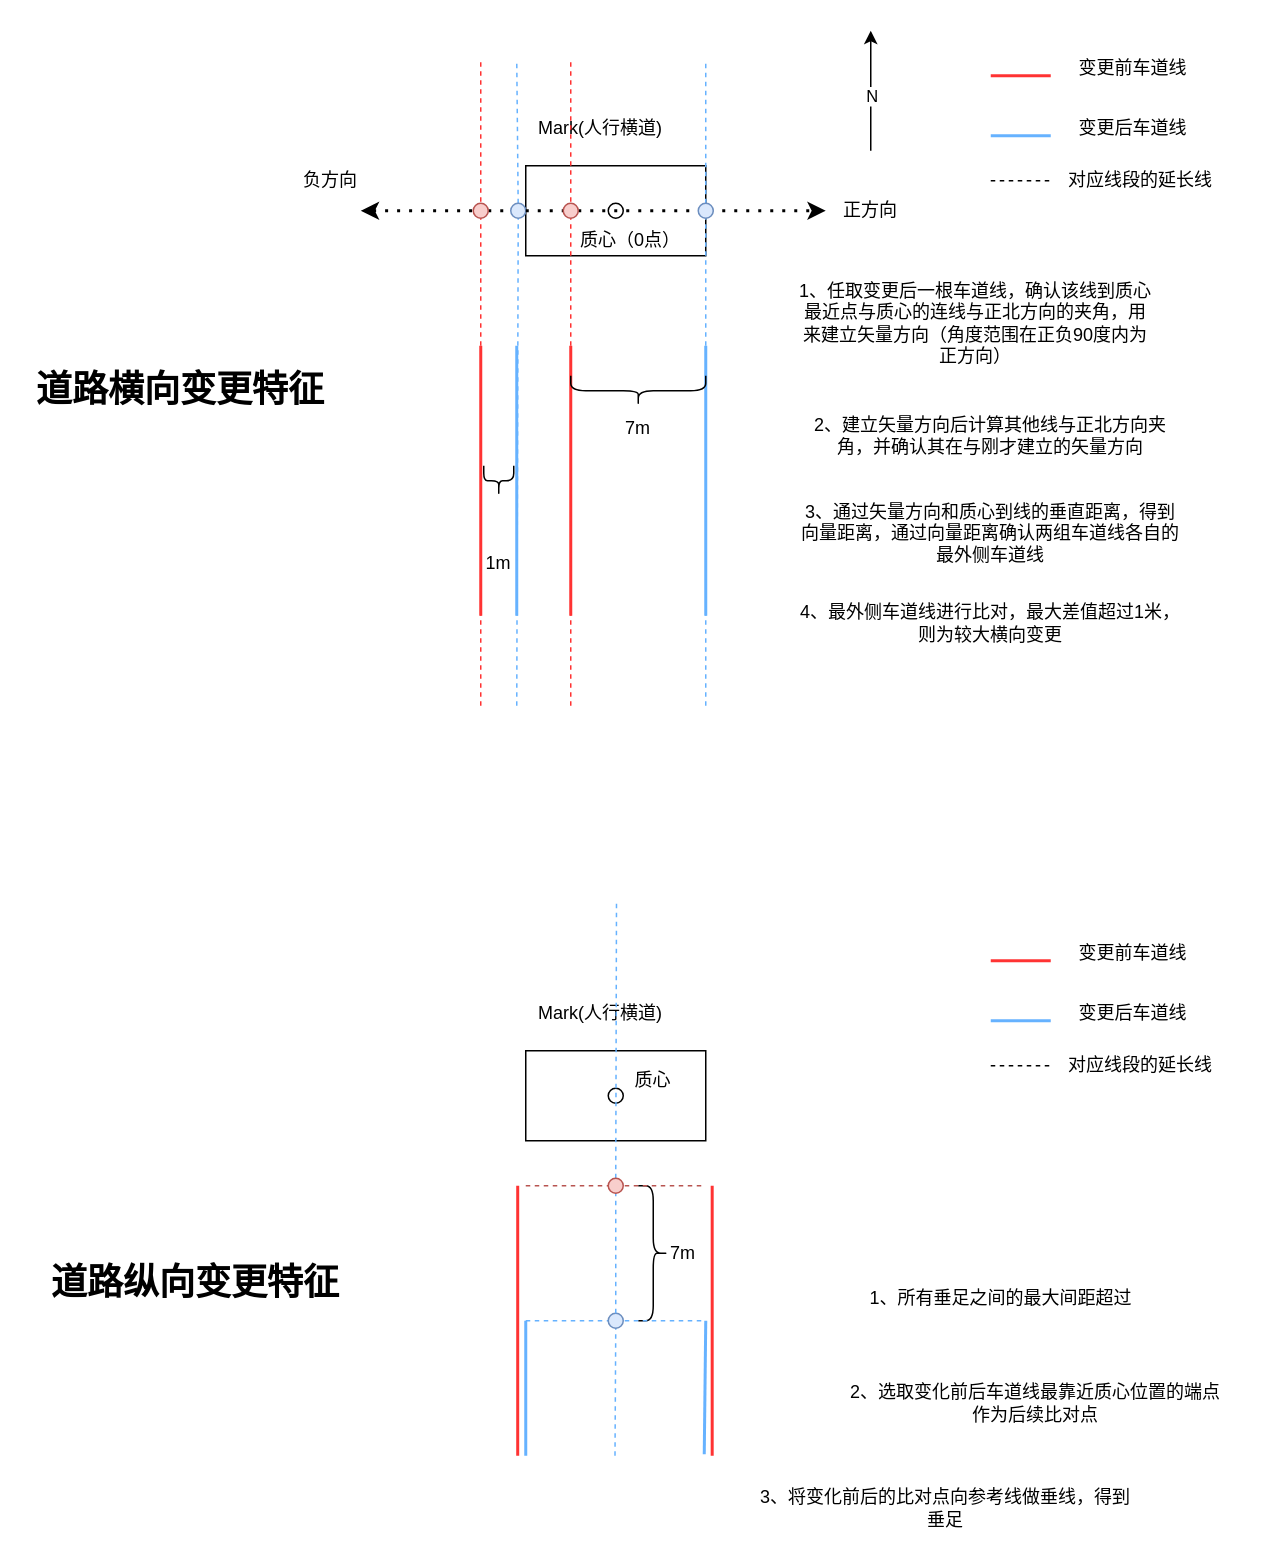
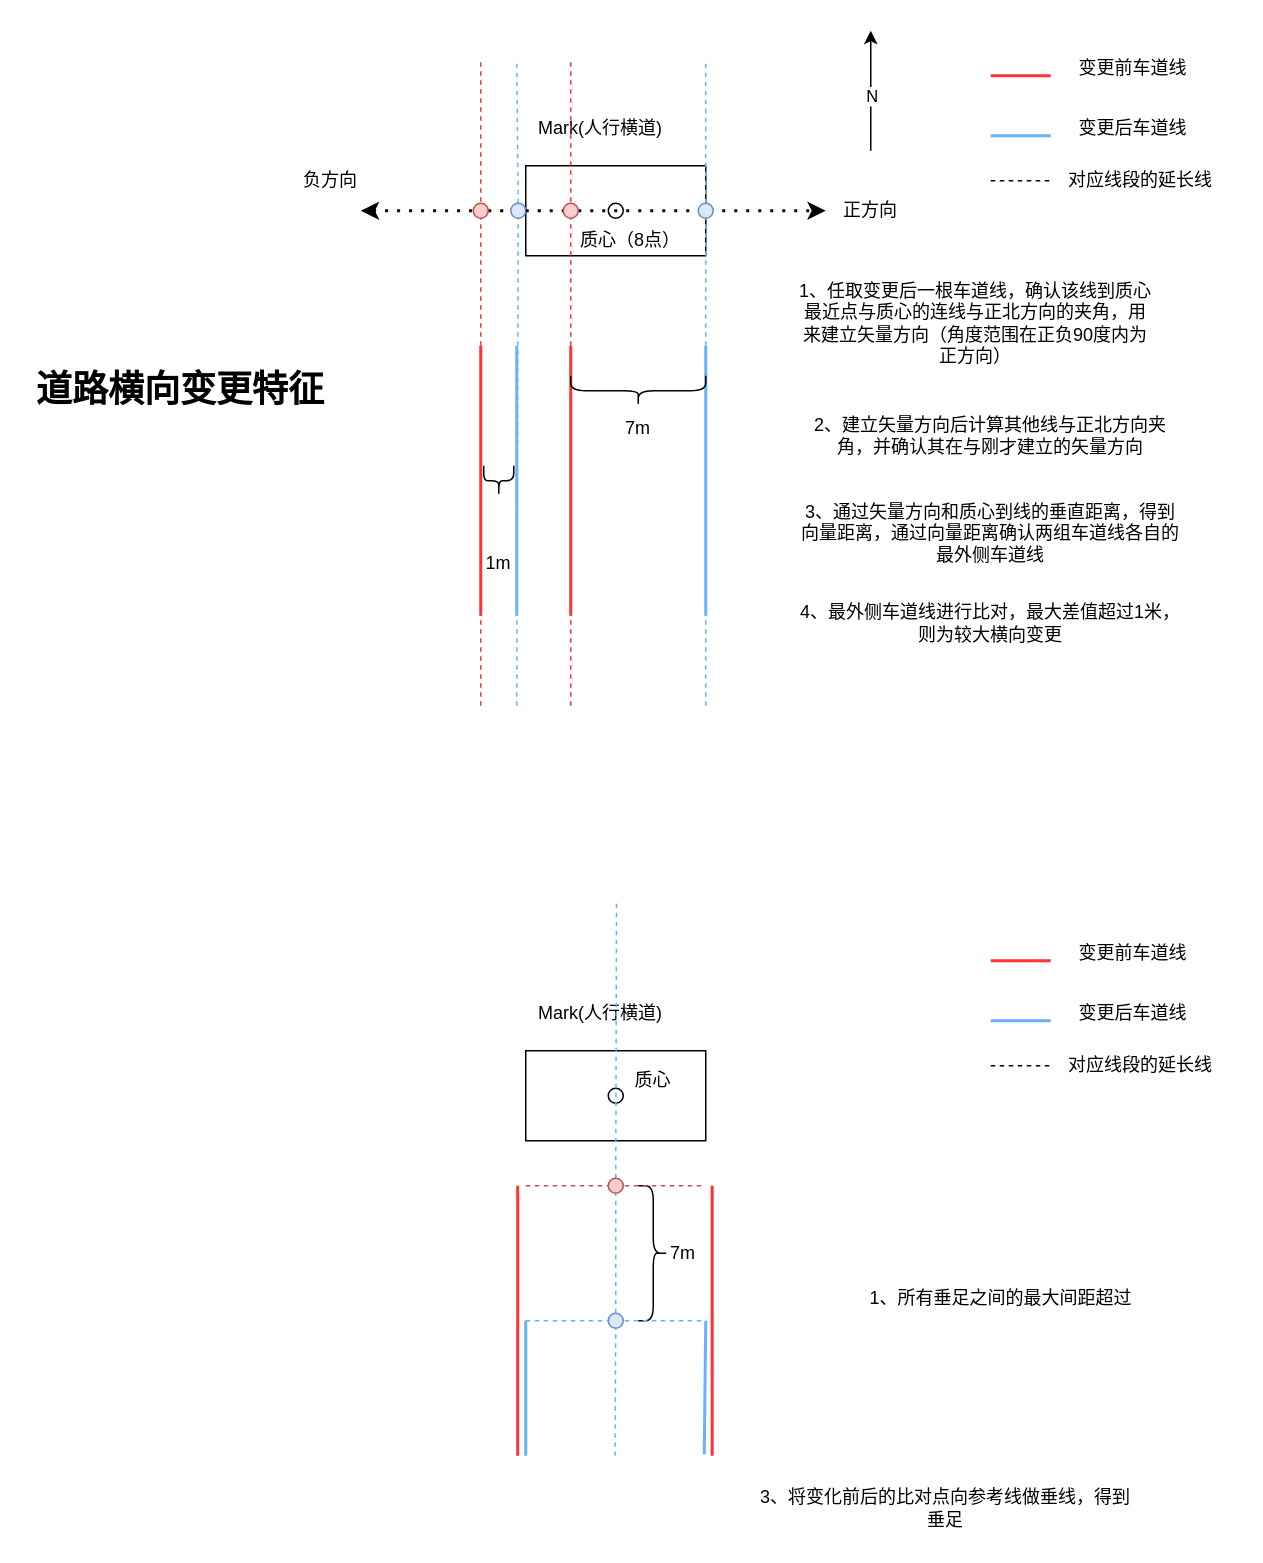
- <mxCell id="6" value="质心（0点）" style="text;html=1;strokeColor=none;fillColor=none;align=center;verticalAlign=middle;whiteSpace=wrap;rounded=0;" vertex="1" parent="1"><mxGeometry x="385" y="145" width="70" height="30" as="geometry" /></mxCell>
+ <mxCell id="6" value="质心（8点）" style="text;html=1;strokeColor=none;fillColor=none;align=center;verticalAlign=middle;whiteSpace=wrap;rounded=0;" vertex="1" parent="1"><mxGeometry x="385" y="145" width="70" height="30" as="geometry" /></mxCell>
- <mxCell id="43" value="&lt;h1 style=&quot;border-color: var(--border-color); text-align: left;&quot;&gt;道路纵向变更特征&lt;/h1&gt;" style="text;html=1;strokeColor=none;fillColor=none;align=center;verticalAlign=middle;whiteSpace=wrap;rounded=0;" vertex="1" parent="1"><mxGeometry x="30" y="840" width="200" height="30" as="geometry" /></mxCell>
- <mxCell id="68" value="2、选取变化前后车道线最靠近质心位置的端点作为后续比对点" style="text;html=1;strokeColor=none;fillColor=none;align=center;verticalAlign=middle;whiteSpace=wrap;rounded=0;" vertex="1" parent="1"><mxGeometry x="560" y="920" width="260" height="30" as="geometry" /></mxCell>
